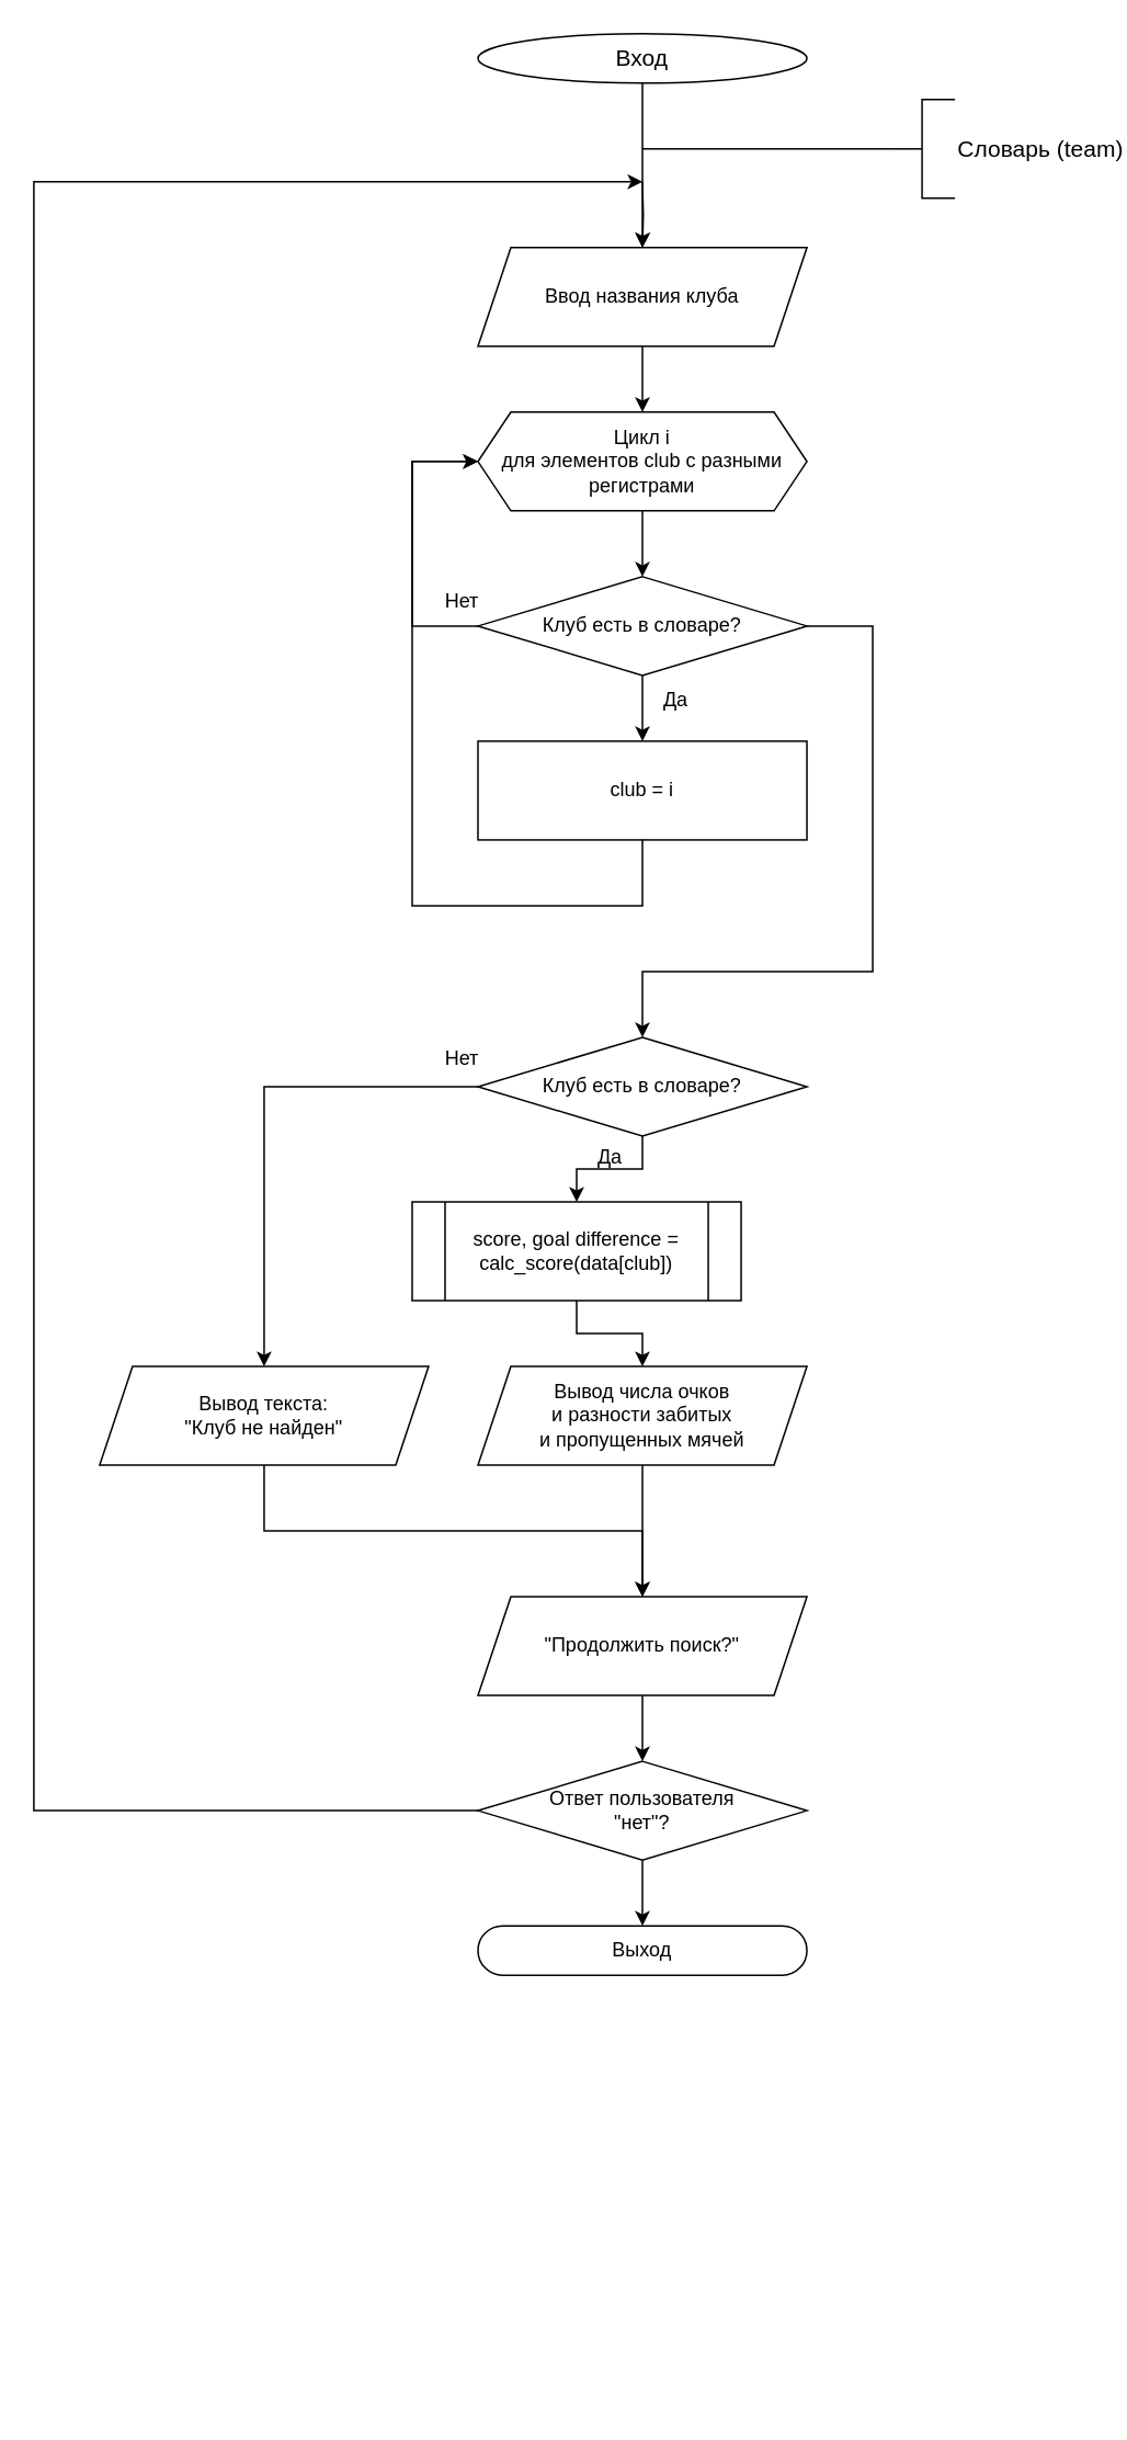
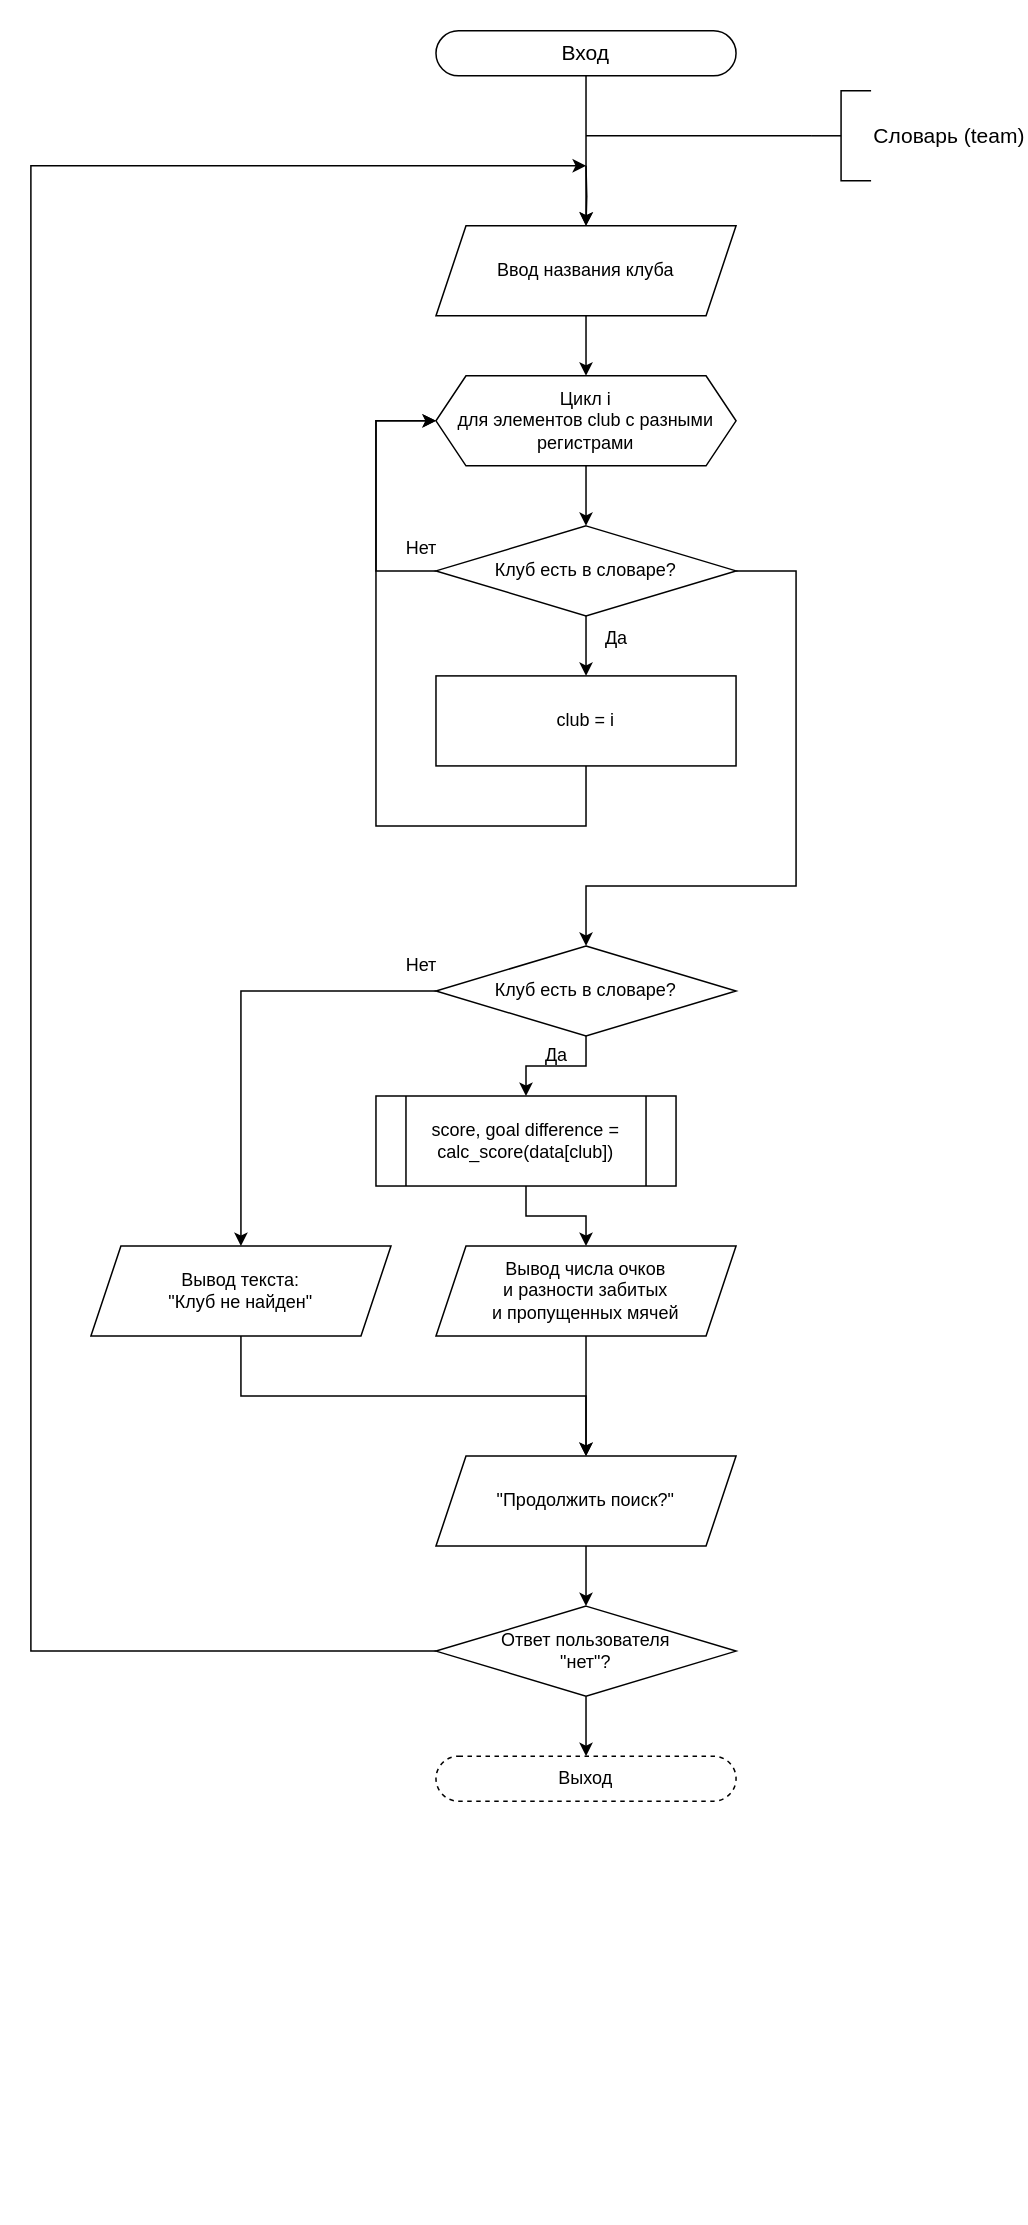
- <mxCell id="3" value="Вход" style="ellipse;whiteSpace=wrap;html=1;arcSize=50;fontSize=14;" parent="1" vertex="1"><mxGeometry x="290" y="20" width="200" height="30" as="geometry" /></mxCell>
+ <mxCell id="3" value="Вход" style="rounded=1;whiteSpace=wrap;html=1;arcSize=50;fontSize=14;" parent="1" vertex="1"><mxGeometry x="290" y="20" width="200" height="30" as="geometry" /></mxCell>
- <mxCell id="45" value="Выход" style="rounded=1;whiteSpace=wrap;html=1;arcSize=50;" vertex="1" parent="1"><mxGeometry x="290" y="1170" width="200" height="30" as="geometry" /></mxCell>
+ <mxCell id="45" value="Выход" style="rounded=1;whiteSpace=wrap;html=1;arcSize=50;dashed=1;" vertex="1" parent="1"><mxGeometry x="290" y="1170" width="200" height="30" as="geometry" /></mxCell>
